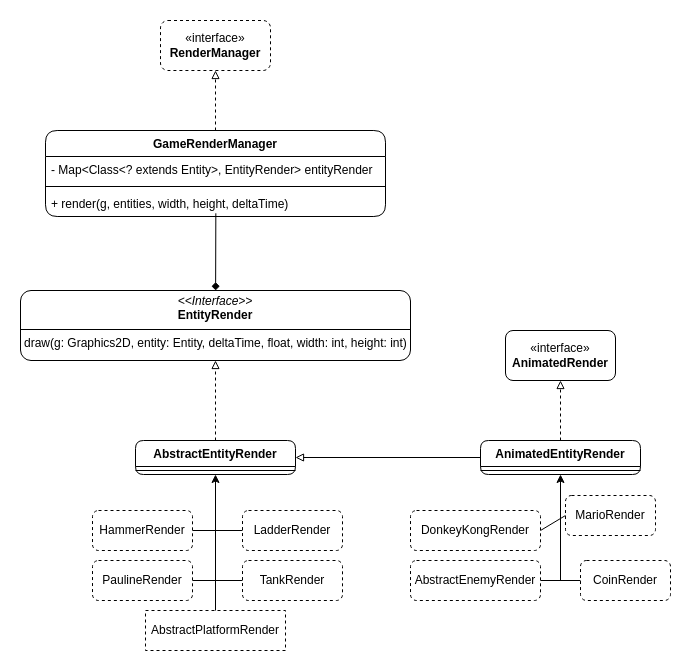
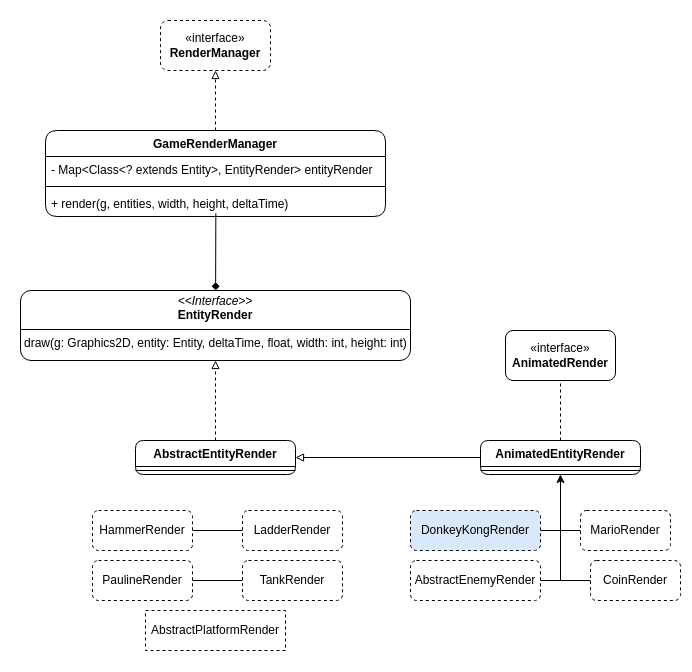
- <mxCell id="15" value="" style="endArrow=block;html=1;rounded=0;exitX=0.5;exitY=0;exitDx=0;exitDy=0;endFill=0;entryX=0.5;entryY=1;entryDx=0;entryDy=0;dashed=1;" edge="1" parent="1" source="10" target="9"><mxGeometry width="50" height="50" relative="1" as="geometry"><mxPoint x="270" y="400" as="sourcePoint" /><mxPoint x="540" y="410" as="targetPoint" /></mxGeometry></mxCell>
+ <mxCell id="15" value="" style="endArrow=none;html=1;rounded=0;exitX=0.5;exitY=0;exitDx=0;exitDy=0;endFill=0;entryX=0.5;entryY=1;entryDx=0;entryDy=0;dashed=1;" edge="1" parent="1" source="10" target="9"><mxGeometry width="50" height="50" relative="1" as="geometry"><mxPoint x="270" y="400" as="sourcePoint" /><mxPoint x="540" y="410" as="targetPoint" /></mxGeometry></mxCell>
- <mxCell id="23" value="MarioRender" style="html=1;whiteSpace=wrap;dashed=1;rounded=1;" vertex="1" parent="1"><mxGeometry x="565" y="495" width="90" height="40" as="geometry" /></mxCell>
+ <mxCell id="23" value="MarioRender" style="html=1;whiteSpace=wrap;dashed=1;rounded=1;" vertex="1" parent="1"><mxGeometry x="580" y="510" width="90" height="40" as="geometry" /></mxCell>
- <mxCell id="22" value="DonkeyKongRender" style="html=1;whiteSpace=wrap;dashed=1;rounded=1;" vertex="1" parent="1"><mxGeometry x="410" y="510" width="130" height="40" as="geometry" /></mxCell>
+ <mxCell id="22" value="DonkeyKongRender" style="html=1;whiteSpace=wrap;dashed=1;rounded=1;fillColor=#dae8fc;" vertex="1" parent="1"><mxGeometry x="410" y="510" width="130" height="40" as="geometry" /></mxCell>
- <mxCell id="27" value="" style="endArrow=classic;html=1;rounded=0;exitX=0.5;exitY=0;exitDx=0;exitDy=0;entryX=0.5;entryY=1;entryDx=0;entryDy=0;" edge="1" parent="1" source="21" target="7"><mxGeometry width="50" height="50" relative="1" as="geometry"><mxPoint x="441" y="430" as="sourcePoint" /><mxPoint x="491" y="380" as="targetPoint" /></mxGeometry></mxCell>
- <mxCell id="24" value="CoinRender" style="html=1;whiteSpace=wrap;rounded=1;dashed=1;" vertex="1" parent="1"><mxGeometry x="580" y="560" width="90" height="40" as="geometry" /></mxCell>
+ <mxCell id="24" value="CoinRender" style="html=1;whiteSpace=wrap;rounded=1;dashed=1;" vertex="1" parent="1"><mxGeometry x="590" y="560" width="90" height="40" as="geometry" /></mxCell>
